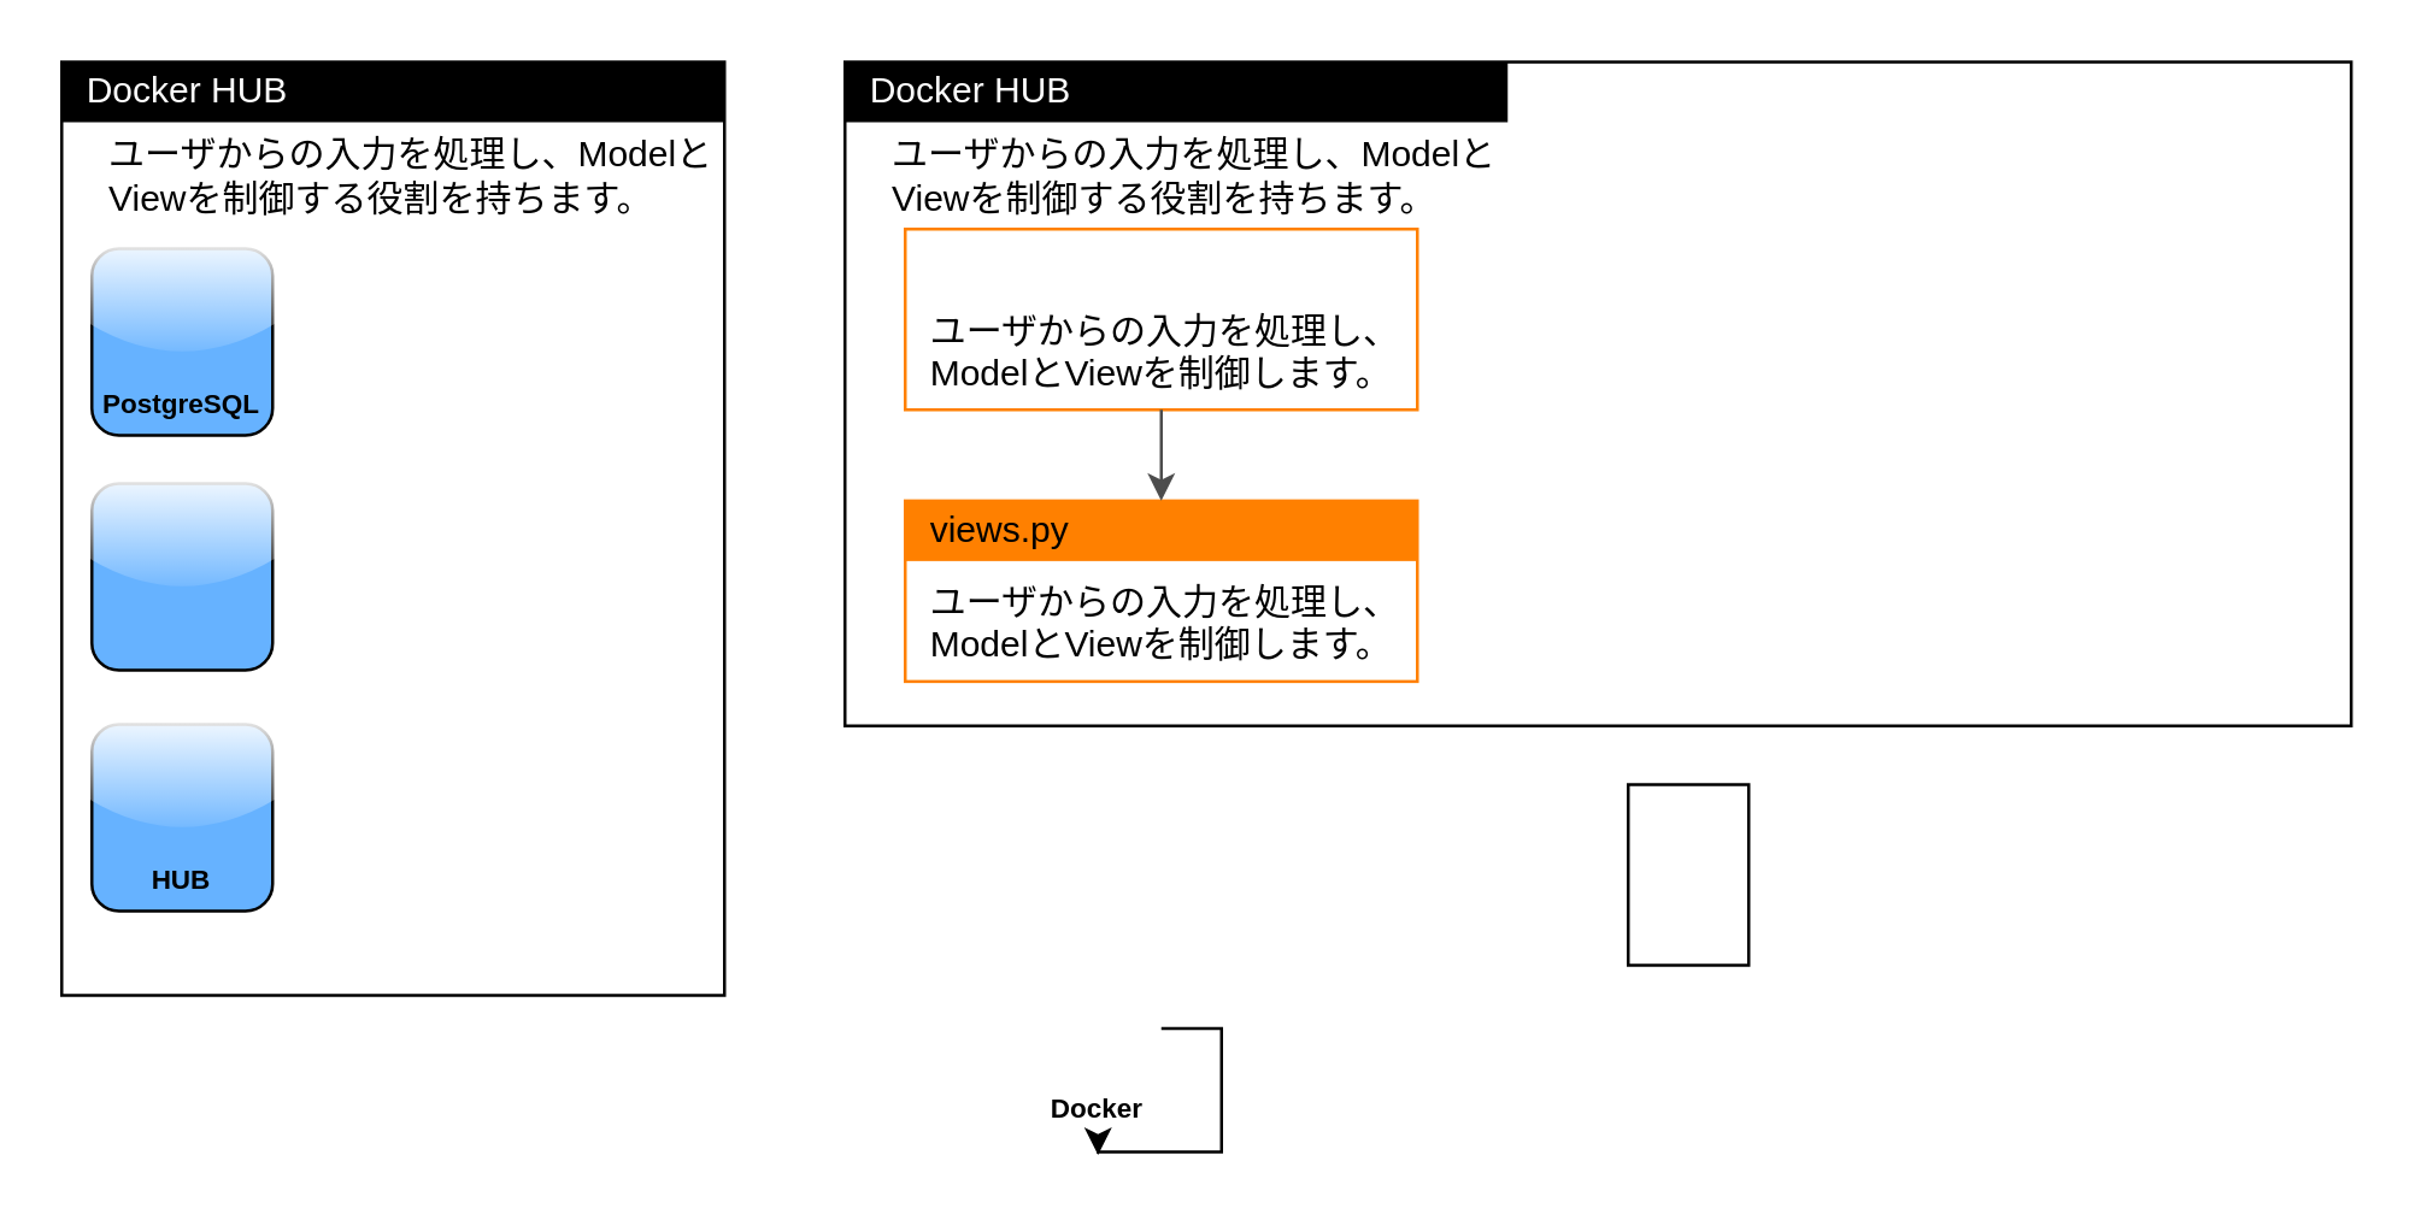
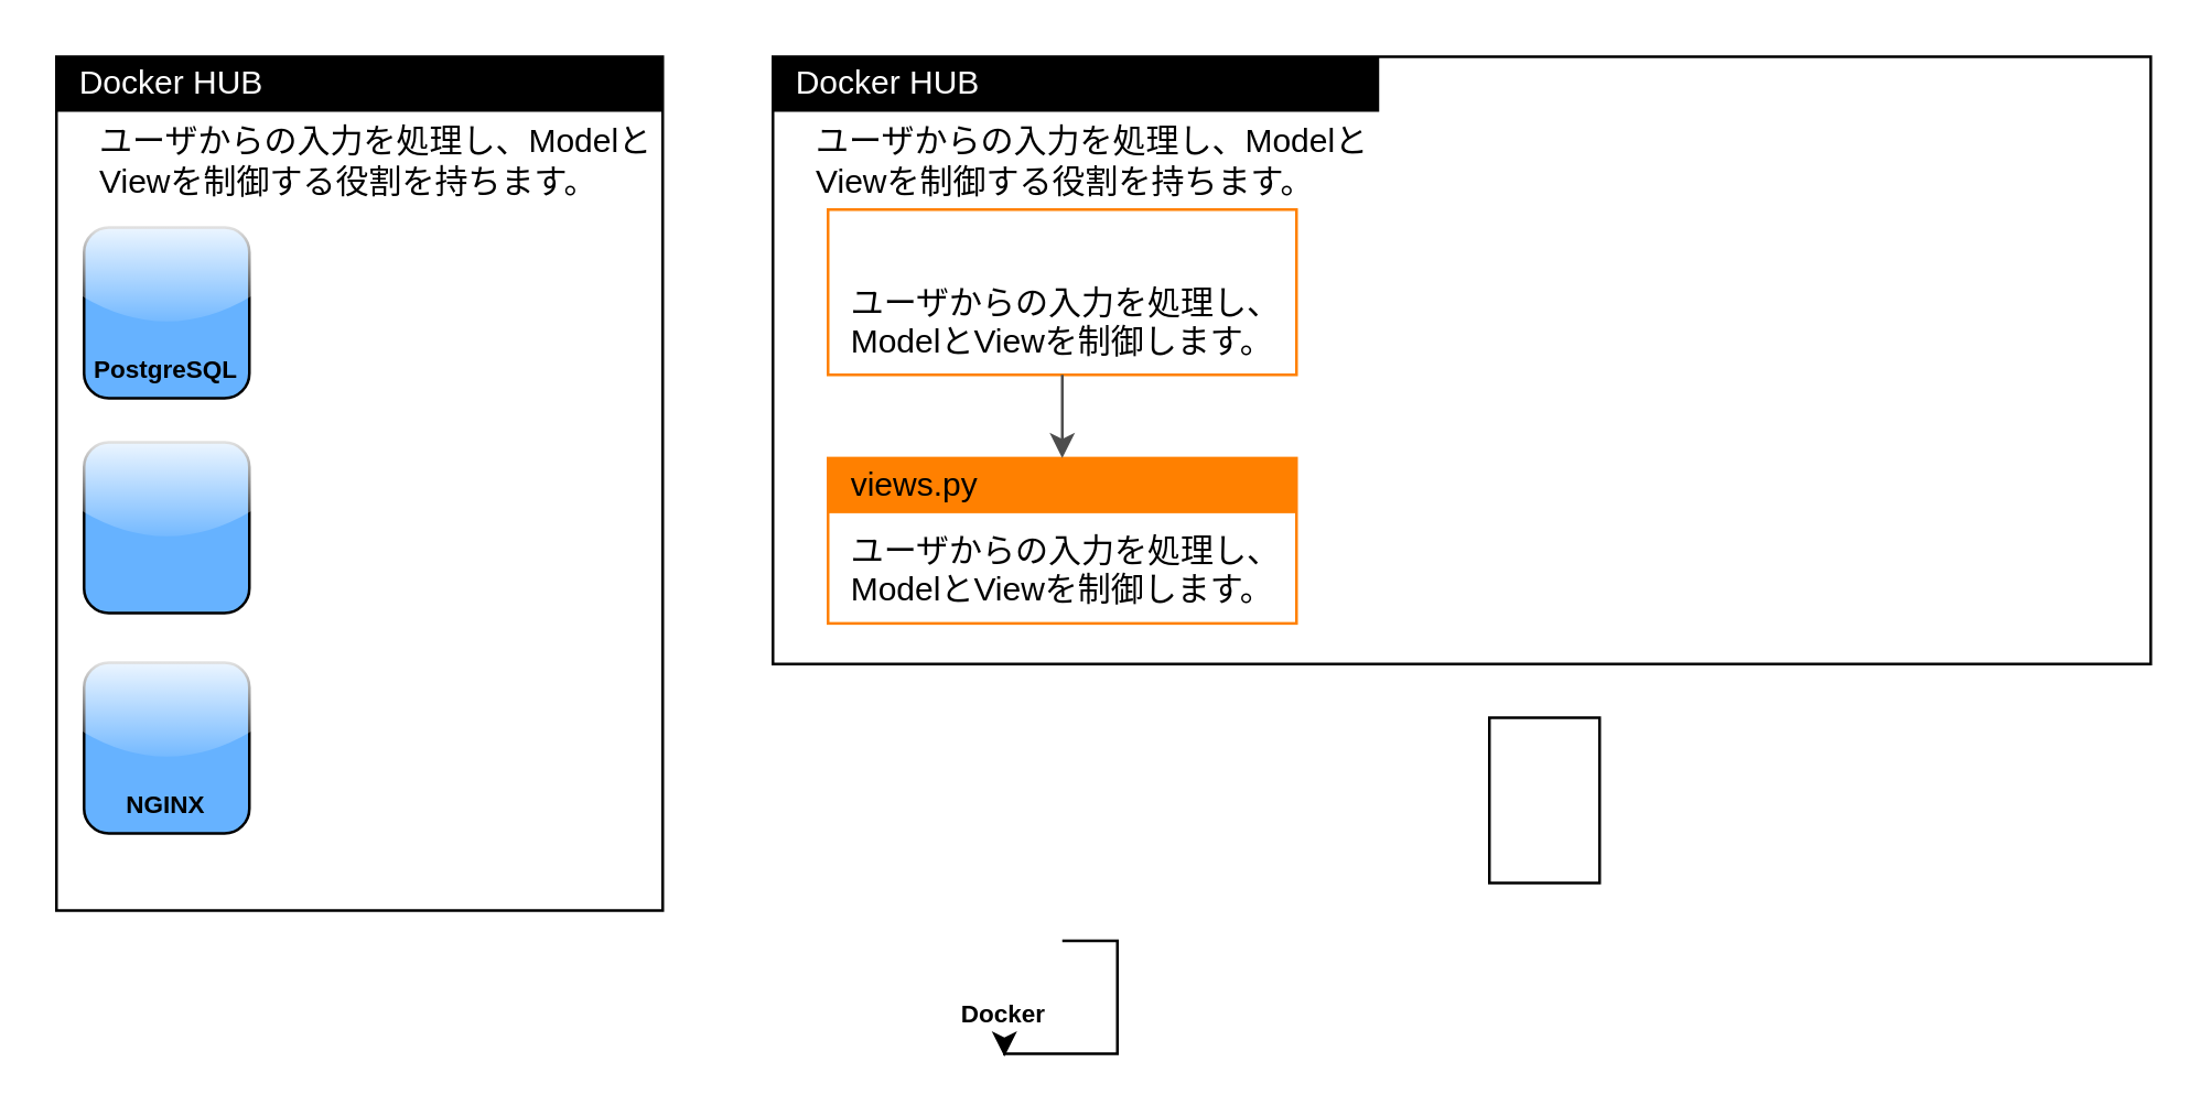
- <mxCell id="23" value="HUB" style="text;html=1;strokeColor=none;fillColor=none;align=center;verticalAlign=middle;whiteSpace=wrap;rounded=0;fontSize=9;fontStyle=1" vertex="1" parent="20"><mxGeometry y="37" width="60" height="30" as="geometry" /></mxCell>
+ <mxCell id="23" value="NGINX" style="text;html=1;strokeColor=none;fillColor=none;align=center;verticalAlign=middle;whiteSpace=wrap;rounded=0;fontSize=9;fontStyle=1" vertex="1" parent="20"><mxGeometry y="37" width="60" height="30" as="geometry" /></mxCell>
